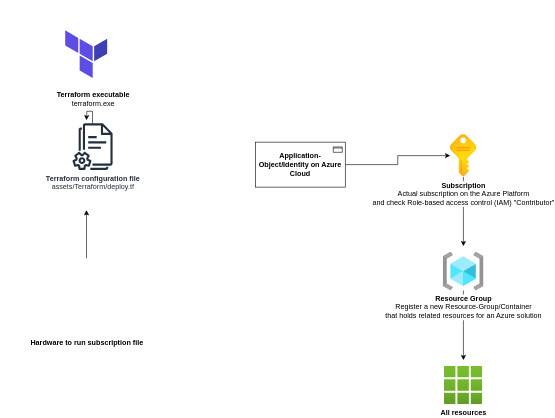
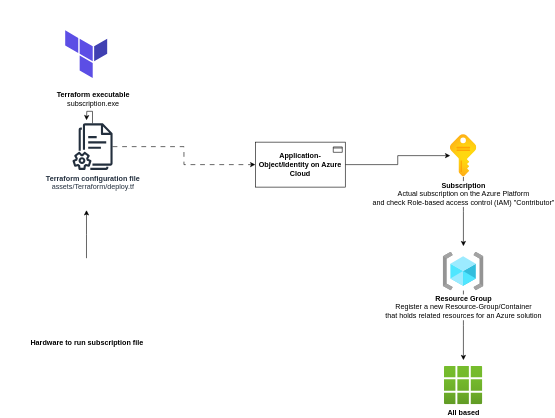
- <mxCell id="7" value="&lt;b&gt;Terraform executable&lt;/b&gt;&lt;br style=&quot;border-color: var(--border-color); padding: 0px; margin: 0px;&quot;&gt;&lt;span style=&quot;background-color: rgb(255, 255, 255);&quot;&gt;terraform.exe&lt;/span&gt;" style="text;html=1;strokeColor=none;fillColor=none;align=center;verticalAlign=middle;whiteSpace=wrap;rounded=0;" vertex="1" parent="1"><mxGeometry x="20" y="140" width="270" height="50" as="geometry" /></mxCell>
+ <mxCell id="7" value="&lt;b&gt;Terraform executable&lt;/b&gt;&lt;br style=&quot;border-color: var(--border-color); padding: 0px; margin: 0px;&quot;&gt;&lt;span style=&quot;background-color: rgb(255, 255, 255);&quot;&gt;subscription.exe&lt;/span&gt;" style="text;html=1;strokeColor=none;fillColor=none;align=center;verticalAlign=middle;whiteSpace=wrap;rounded=0;" vertex="1" parent="1"><mxGeometry x="20" y="140" width="270" height="50" as="geometry" /></mxCell>
+ <mxCell id="10" style="edgeStyle=orthogonalEdgeStyle;rounded=0;orthogonalLoop=1;jettySize=auto;html=1;entryX=0;entryY=0.5;entryDx=0;entryDy=0;entryPerimeter=0;dashed=1;dashPattern=8 8;" edge="1" parent="1" source="3" target="9"><mxGeometry relative="1" as="geometry" /></mxCell>
- <mxCell id="15" value="&lt;b&gt;All resources&lt;/b&gt;" style="image;aspect=fixed;html=1;points=[];align=center;fontSize=12;image=img/lib/azure2/general/All_Resources.svg;" vertex="1" parent="1"><mxGeometry x="740" y="610" width="64" height="64" as="geometry" /></mxCell>
+ <mxCell id="15" value="&lt;b&gt;All based&lt;/b&gt;" style="image;aspect=fixed;html=1;points=[];align=center;fontSize=12;image=img/lib/azure2/general/All_Resources.svg;" vertex="1" parent="1"><mxGeometry x="740" y="610" width="64" height="64" as="geometry" /></mxCell>
